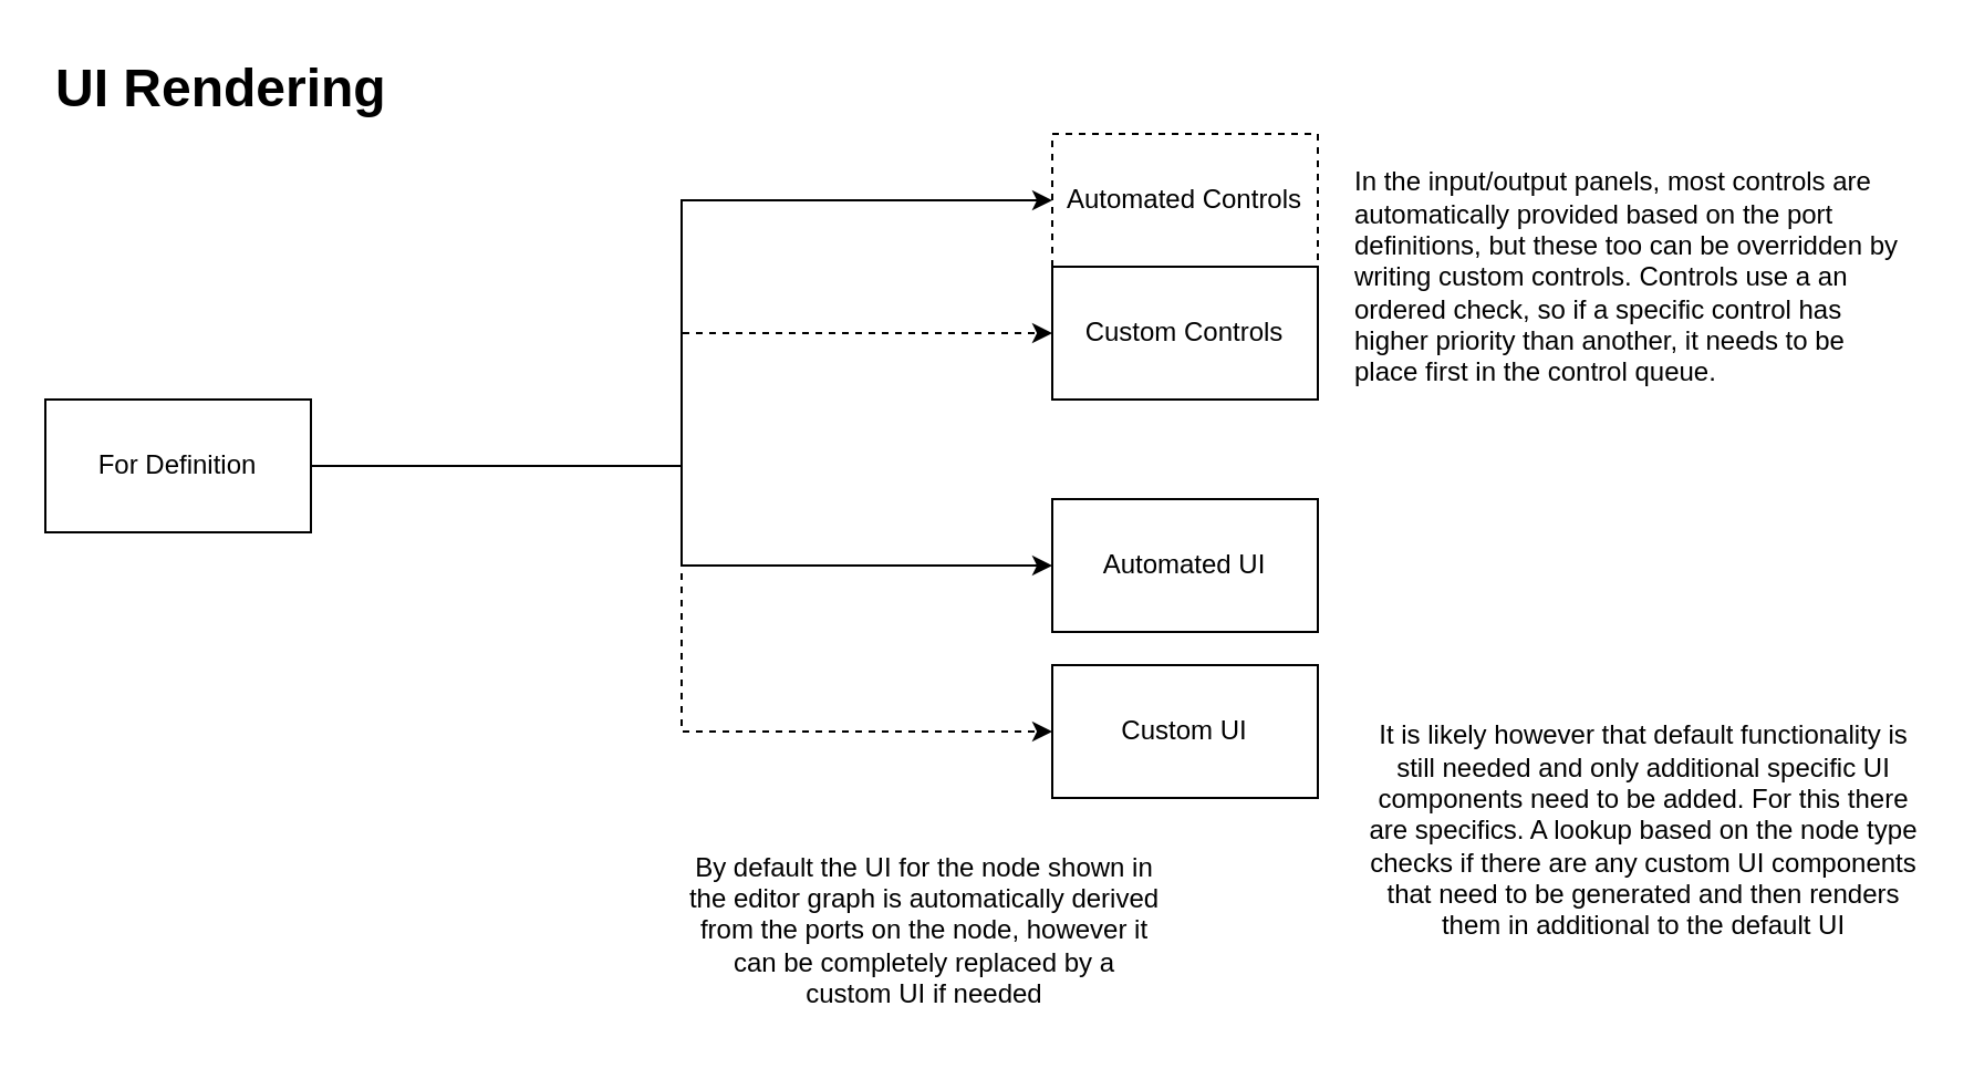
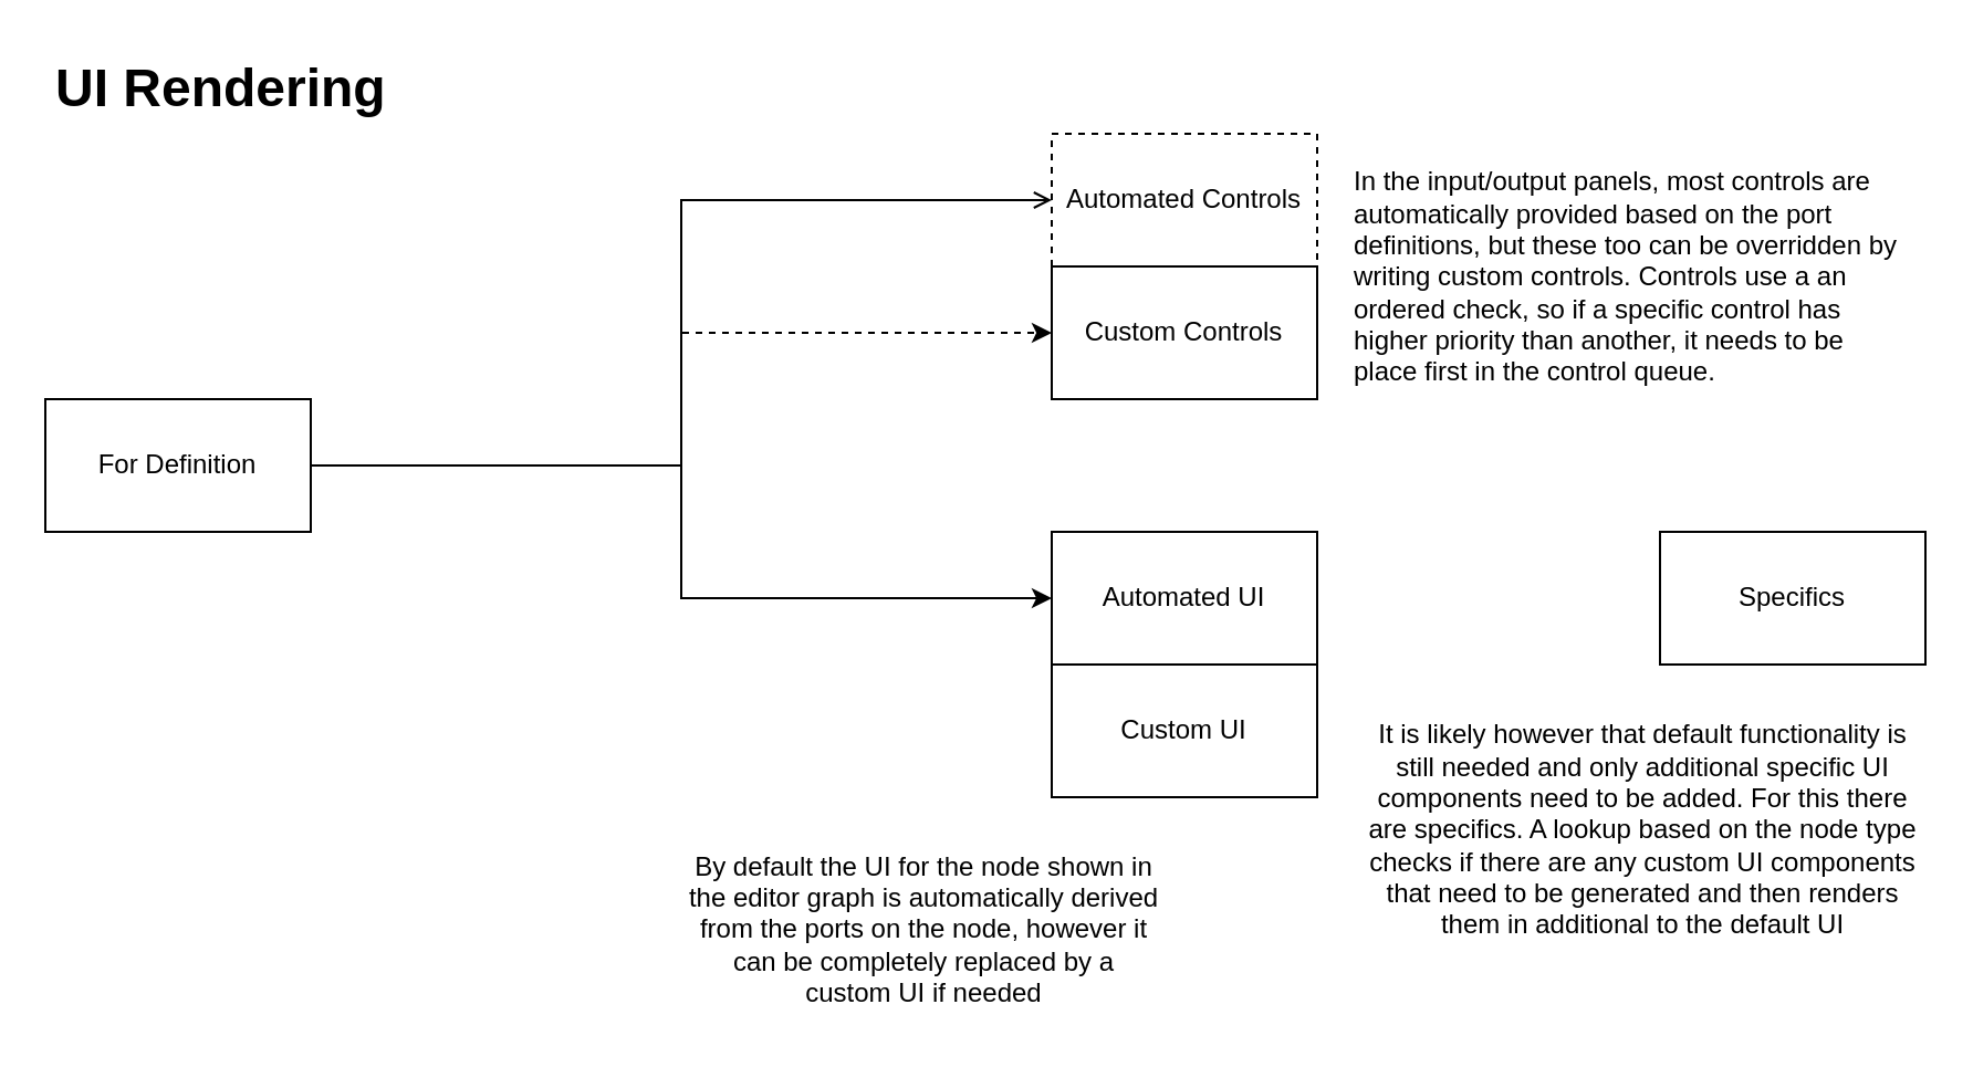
- <mxCell id="4" style="edgeStyle=orthogonalEdgeStyle;rounded=0;orthogonalLoop=1;jettySize=auto;html=1;entryX=0;entryY=0.5;entryDx=0;entryDy=0;" parent="1" source="6" target="9" edge="1"><mxGeometry relative="1" as="geometry" /></mxCell>
+ <mxCell id="4" style="edgeStyle=orthogonalEdgeStyle;rounded=0;orthogonalLoop=1;jettySize=auto;html=1;entryX=0;entryY=0.5;entryDx=0;entryDy=0;endArrow=open;" parent="1" source="6" target="9" edge="1"><mxGeometry relative="1" as="geometry" /></mxCell>
- <mxCell id="7" value="Automated UI" style="rounded=0;whiteSpace=wrap;html=1;" parent="1" vertex="1"><mxGeometry x="475" y="225" width="120" height="60" as="geometry" /></mxCell>
+ <mxCell id="7" value="Automated UI" style="rounded=0;whiteSpace=wrap;html=1;" parent="1" vertex="1"><mxGeometry x="475" y="240" width="120" height="60" as="geometry" /></mxCell>
+ <mxCell id="10" value="Specifics" style="rounded=0;whiteSpace=wrap;html=1;" parent="1" vertex="1"><mxGeometry x="750" y="240" width="120" height="60" as="geometry" /></mxCell>
- <mxCell id="3" style="edgeStyle=orthogonalEdgeStyle;rounded=0;orthogonalLoop=1;jettySize=auto;html=1;entryX=0;entryY=0.5;entryDx=0;entryDy=0;dashed=1;" parent="1" source="6" target="8" edge="1"><mxGeometry relative="1" as="geometry" /></mxCell>
